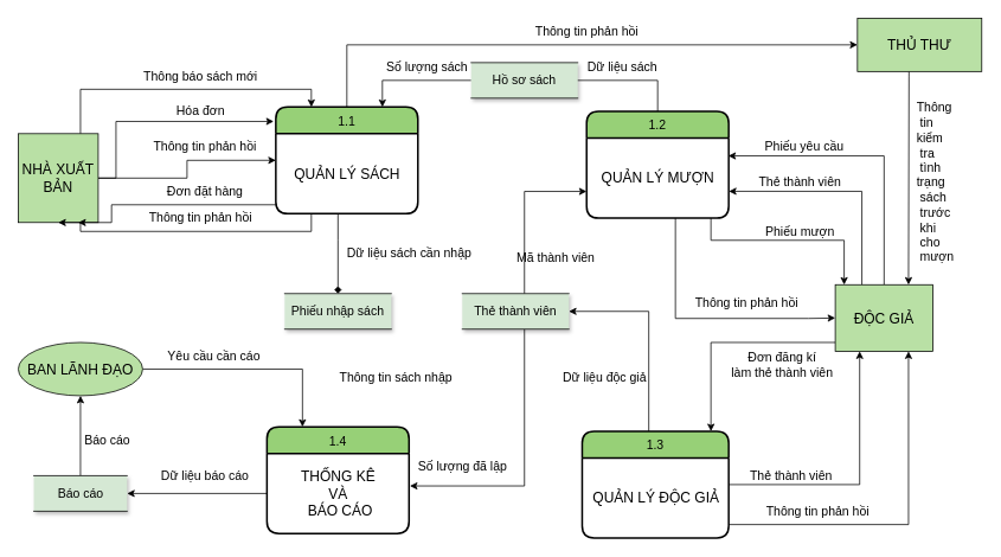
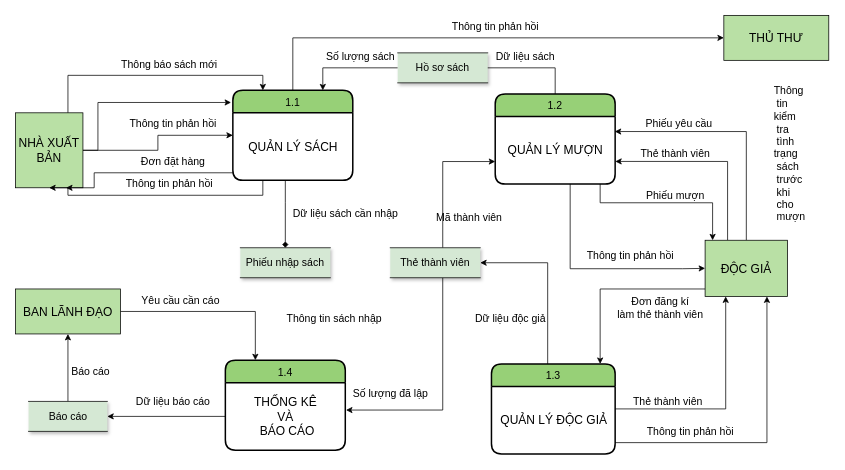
- <mxCell id="25" value="Hóa&amp;nbsp;đơn" style="text;html=1;align=center;verticalAlign=middle;resizable=0;points=[];autosize=1;strokeColor=none;fillColor=none;fontSize=14;" parent="1" vertex="1"><mxGeometry x="185" y="110" width="80" height="30" as="geometry" /></mxCell>
- <mxCell id="61" style="edgeStyle=orthogonalEdgeStyle;rounded=0;orthogonalLoop=1;jettySize=auto;html=1;entryX=0.75;entryY=0;entryDx=0;entryDy=0;" parent="1" source="62" target="5" edge="1"><mxGeometry relative="1" as="geometry"><Array as="points"><mxPoint x="1023" y="85" /><mxPoint x="1023" y="218" /></Array></mxGeometry></mxCell>
- <mxCell id="11" value="&lt;font style=&quot;font-size: 16px;&quot;&gt;BAN LÃNH&amp;nbsp;ĐẠO&lt;/font&gt;" style="ellipse;whiteSpace=wrap;html=1;fillColor=#B9E0A5;" parent="1" vertex="1"><mxGeometry x="20" y="385" width="140" height="60" as="geometry" /></mxCell>
+ <mxCell id="11" value="&lt;font style=&quot;font-size: 16px;&quot;&gt;BAN LÃNH&amp;nbsp;ĐẠO&lt;/font&gt;" style="rounded=0;whiteSpace=wrap;html=1;fillColor=#B9E0A5;" parent="1" vertex="1"><mxGeometry x="20" y="385" width="140" height="60" as="geometry" /></mxCell>
